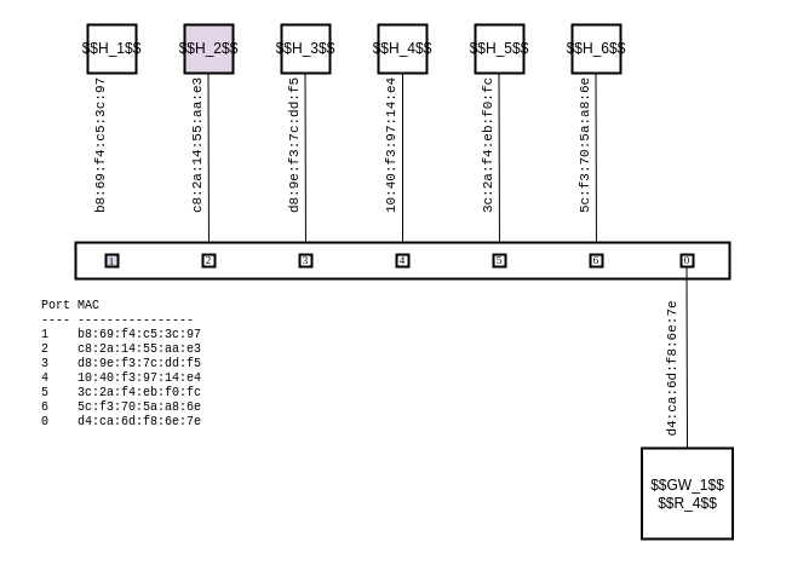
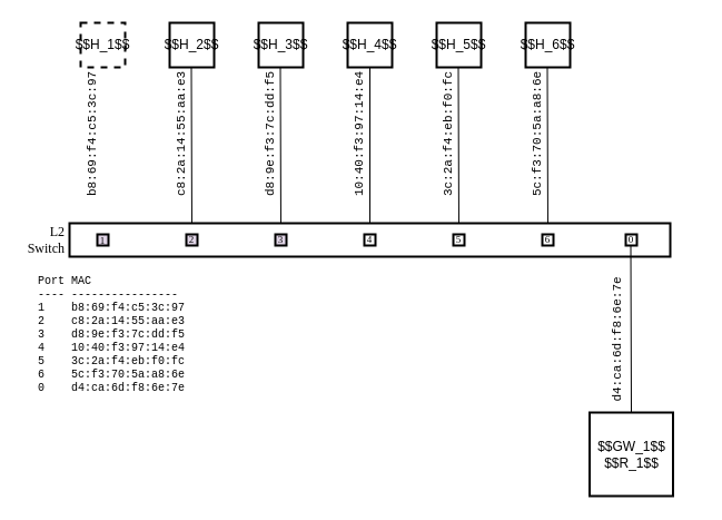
- <mxCell id="2" value="$$H_1$$" style="whiteSpace=wrap;html=1;aspect=fixed;strokeWidth=2;" parent="1" vertex="1"><mxGeometry x="72" y="20" width="40" height="40" as="geometry" /></mxCell>
+ <mxCell id="2" value="$$H_1$$" style="whiteSpace=wrap;html=1;aspect=fixed;strokeWidth=2;dashed=1;" parent="1" vertex="1"><mxGeometry x="72" y="20" width="40" height="40" as="geometry" /></mxCell>
- <mxCell id="3" value="$$H_2$$" style="whiteSpace=wrap;html=1;aspect=fixed;strokeWidth=2;fillColor=#e1d5e7;" parent="1" vertex="1"><mxGeometry x="152" y="20" width="40" height="40" as="geometry" /></mxCell>
+ <mxCell id="3" value="$$H_2$$" style="whiteSpace=wrap;html=1;aspect=fixed;strokeWidth=2;" parent="1" vertex="1"><mxGeometry x="152" y="20" width="40" height="40" as="geometry" /></mxCell>
+ <mxCell id="27" value="&lt;font face=&quot;Verdana&quot;&gt;L2&lt;br&gt;&lt;div style=&quot;&quot;&gt;&lt;span&gt;Switch&lt;/span&gt;&lt;/div&gt;&lt;/font&gt;" style="text;html=1;strokeColor=none;fillColor=none;align=right;verticalAlign=middle;whiteSpace=wrap;rounded=0;" parent="1" vertex="1"><mxGeometry x="20" y="205" width="40" height="20" as="geometry" /></mxCell>
- <mxCell id="22" value="2" style="whiteSpace=wrap;html=1;aspect=fixed;strokeWidth=2;fontFamily=Verdana;fontSize=9;" parent="1" vertex="1"><mxGeometry x="167" y="210" width="10" height="10" as="geometry" /></mxCell>
+ <mxCell id="22" value="2" style="whiteSpace=wrap;html=1;aspect=fixed;strokeWidth=2;fontFamily=Verdana;fontSize=9;fillColor=#e1d5e7;" parent="1" vertex="1"><mxGeometry x="167" y="210" width="10" height="10" as="geometry" /></mxCell>
- <mxCell id="23" value="3" style="whiteSpace=wrap;html=1;aspect=fixed;strokeWidth=2;fontFamily=Verdana;fontSize=9;" parent="1" vertex="1"><mxGeometry x="247" y="210" width="10" height="10" as="geometry" /></mxCell>
+ <mxCell id="23" value="3" style="whiteSpace=wrap;html=1;aspect=fixed;strokeWidth=2;fontFamily=Verdana;fontSize=9;fillColor=#e1d5e7;" parent="1" vertex="1"><mxGeometry x="247" y="210" width="10" height="10" as="geometry" /></mxCell>
- <mxCell id="29" value="$$GW_1$$&lt;br&gt;$$R_4$$" style="whiteSpace=wrap;html=1;aspect=fixed;strokeWidth=2;" parent="1" vertex="1"><mxGeometry x="529.5" y="370" width="75" height="75" as="geometry" /></mxCell>
+ <mxCell id="29" value="$$GW_1$$&lt;br&gt;$$R_1$$" style="whiteSpace=wrap;html=1;aspect=fixed;strokeWidth=2;" parent="1" vertex="1"><mxGeometry x="529.5" y="370" width="75" height="75" as="geometry" /></mxCell>
